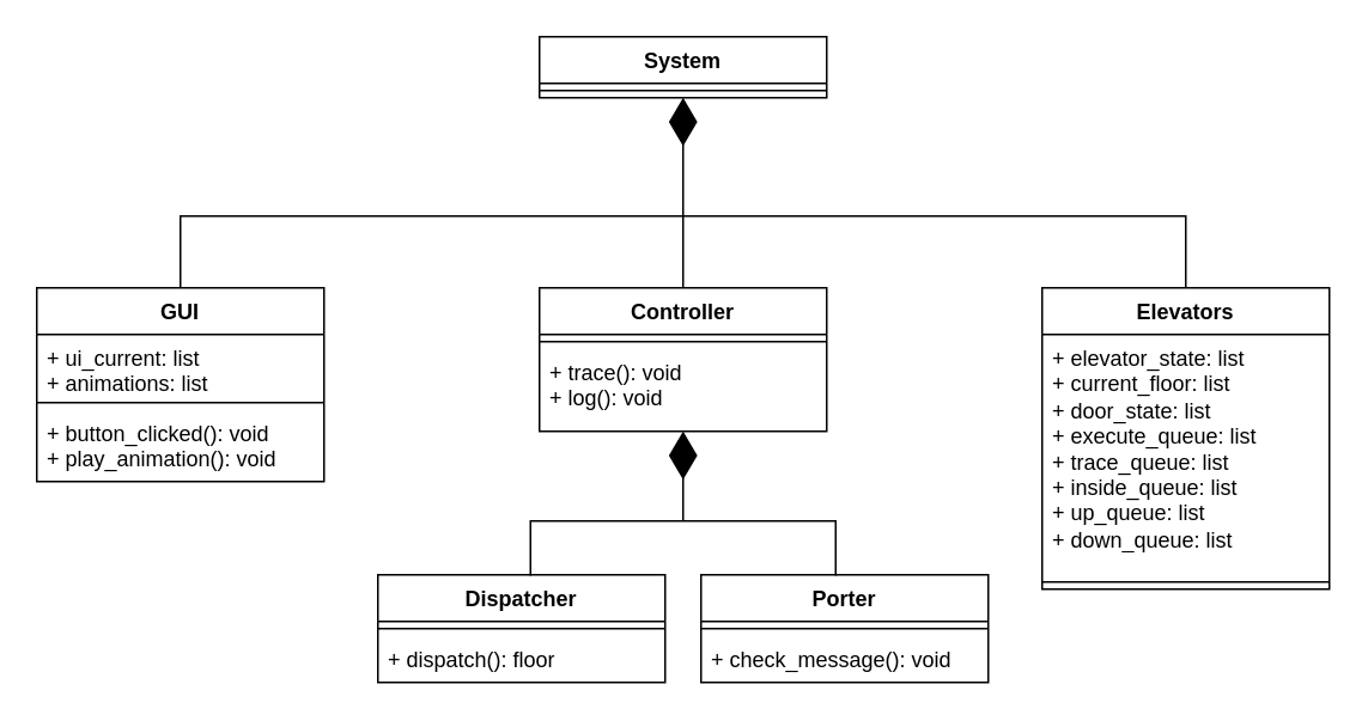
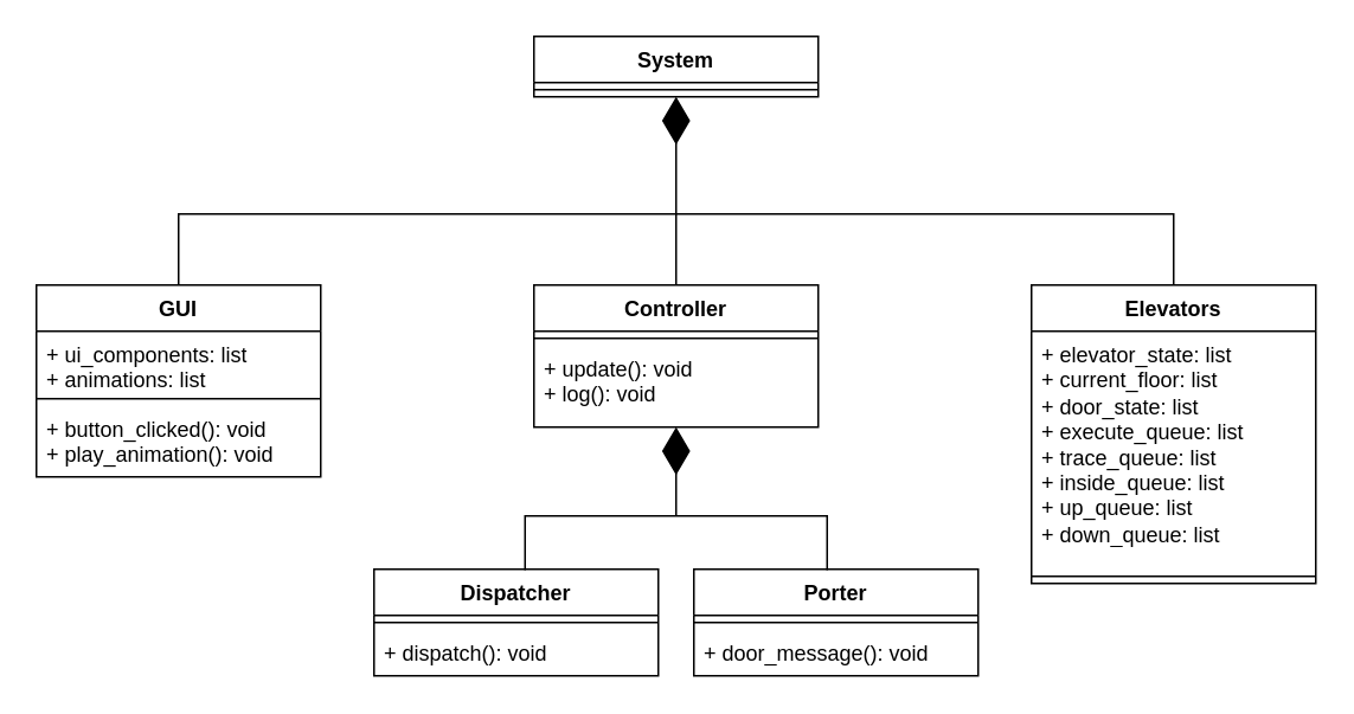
- <mxCell id="13" value="+ ui_current: list&lt;div&gt;+ animations: list&lt;/div&gt;" style="text;strokeColor=none;fillColor=none;align=left;verticalAlign=top;spacingLeft=4;spacingRight=4;overflow=hidden;rotatable=0;points=[[0,0.5],[1,0.5]];portConstraint=eastwest;whiteSpace=wrap;html=1;" parent="12" vertex="1"><mxGeometry y="26" width="160" height="34" as="geometry" /></mxCell>
+ <mxCell id="13" value="+ ui_components: list&lt;div&gt;+ animations: list&lt;/div&gt;" style="text;strokeColor=none;fillColor=none;align=left;verticalAlign=top;spacingLeft=4;spacingRight=4;overflow=hidden;rotatable=0;points=[[0,0.5],[1,0.5]];portConstraint=eastwest;whiteSpace=wrap;html=1;" parent="12" vertex="1"><mxGeometry y="26" width="160" height="34" as="geometry" /></mxCell>
- <mxCell id="6" value="+ trace(): void&lt;div&gt;+ log(): void&lt;/div&gt;" style="text;strokeColor=none;fillColor=none;align=left;verticalAlign=top;spacingLeft=4;spacingRight=4;overflow=hidden;rotatable=0;points=[[0,0.5],[1,0.5]];portConstraint=eastwest;whiteSpace=wrap;html=1;" parent="4" vertex="1"><mxGeometry y="34" width="160" height="46" as="geometry" /></mxCell>
+ <mxCell id="6" value="+ update(): void&lt;div&gt;+ log(): void&lt;/div&gt;" style="text;strokeColor=none;fillColor=none;align=left;verticalAlign=top;spacingLeft=4;spacingRight=4;overflow=hidden;rotatable=0;points=[[0,0.5],[1,0.5]];portConstraint=eastwest;whiteSpace=wrap;html=1;" parent="4" vertex="1"><mxGeometry y="34" width="160" height="46" as="geometry" /></mxCell>
- <mxCell id="18" value="+ dispatch(): floor" style="text;strokeColor=none;fillColor=none;align=left;verticalAlign=top;spacingLeft=4;spacingRight=4;overflow=hidden;rotatable=0;points=[[0,0.5],[1,0.5]];portConstraint=eastwest;whiteSpace=wrap;html=1;" parent="16" vertex="1"><mxGeometry y="34" width="160" height="26" as="geometry" /></mxCell>
+ <mxCell id="18" value="+ dispatch(): void" style="text;strokeColor=none;fillColor=none;align=left;verticalAlign=top;spacingLeft=4;spacingRight=4;overflow=hidden;rotatable=0;points=[[0,0.5],[1,0.5]];portConstraint=eastwest;whiteSpace=wrap;html=1;" parent="16" vertex="1"><mxGeometry y="34" width="160" height="26" as="geometry" /></mxCell>
- <mxCell id="11" value="+ check_message(): void" style="text;strokeColor=none;fillColor=none;align=left;verticalAlign=top;spacingLeft=4;spacingRight=4;overflow=hidden;rotatable=0;points=[[0,0.5],[1,0.5]];portConstraint=eastwest;whiteSpace=wrap;html=1;" parent="9" vertex="1"><mxGeometry y="34" width="160" height="26" as="geometry" /></mxCell>
+ <mxCell id="11" value="+ door_message(): void" style="text;strokeColor=none;fillColor=none;align=left;verticalAlign=top;spacingLeft=4;spacingRight=4;overflow=hidden;rotatable=0;points=[[0,0.5],[1,0.5]];portConstraint=eastwest;whiteSpace=wrap;html=1;" parent="9" vertex="1"><mxGeometry y="34" width="160" height="26" as="geometry" /></mxCell>
